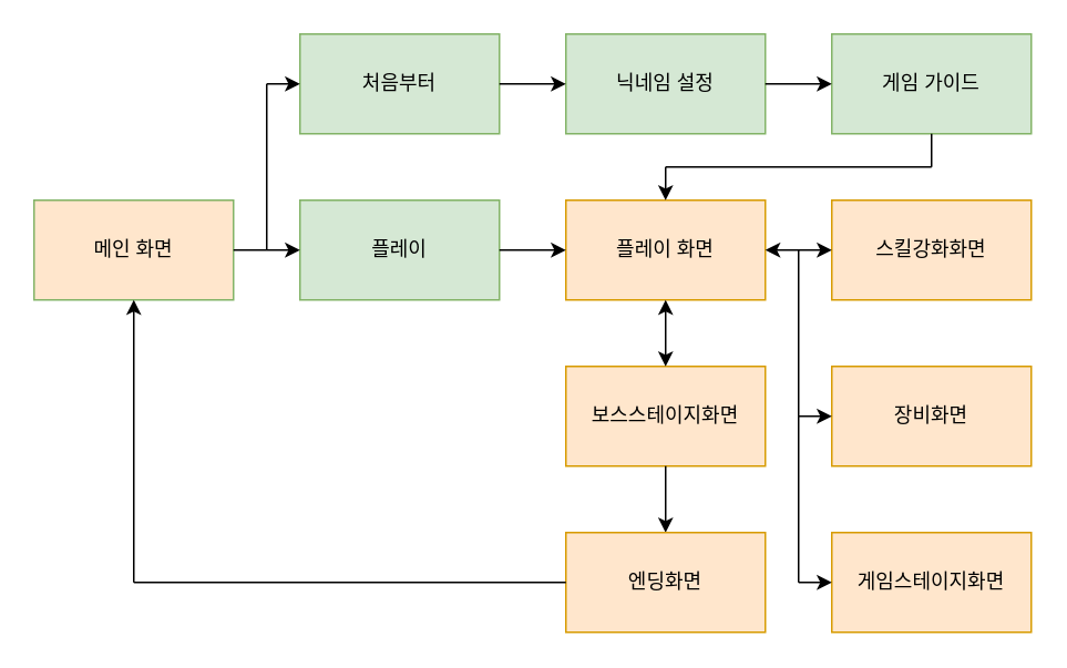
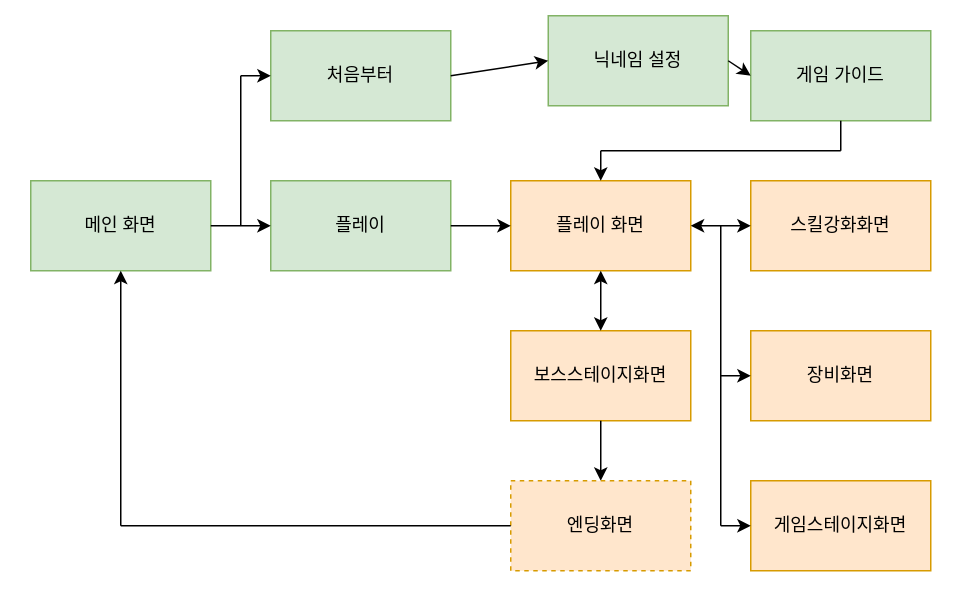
- <mxCell id="4" value="닉네임 설정" style="rounded=0;whiteSpace=wrap;html=1;fillColor=#d5e8d4;strokeColor=#82b366;" parent="1" vertex="1"><mxGeometry x="340" y="20" width="120" height="60" as="geometry" /></mxCell>
+ <mxCell id="4" value="닉네임 설정" style="rounded=0;whiteSpace=wrap;html=1;fillColor=#d5e8d4;strokeColor=#82b366;" parent="1" vertex="1"><mxGeometry x="365" y="10" width="120" height="60" as="geometry" /></mxCell>
- <mxCell id="2" value="메인 화면" style="rounded=0;whiteSpace=wrap;html=1;fillColor=#ffe6cc;strokeColor=#82b366;" parent="1" vertex="1"><mxGeometry x="20" y="120" width="120" height="60" as="geometry" /></mxCell>
+ <mxCell id="2" value="메인 화면" style="rounded=0;whiteSpace=wrap;html=1;fillColor=#d5e8d4;strokeColor=#82b366;" parent="1" vertex="1"><mxGeometry x="20" y="120" width="120" height="60" as="geometry" /></mxCell>
- <mxCell id="26" value="엔딩화면" style="rounded=0;whiteSpace=wrap;html=1;fillColor=#ffe6cc;strokeColor=#d79b00;" parent="1" vertex="1"><mxGeometry x="340" y="320" width="120" height="60" as="geometry" /></mxCell>
+ <mxCell id="26" value="엔딩화면" style="rounded=0;whiteSpace=wrap;html=1;fillColor=#ffe6cc;strokeColor=#d79b00;dashed=1;" parent="1" vertex="1"><mxGeometry x="340" y="320" width="120" height="60" as="geometry" /></mxCell>
